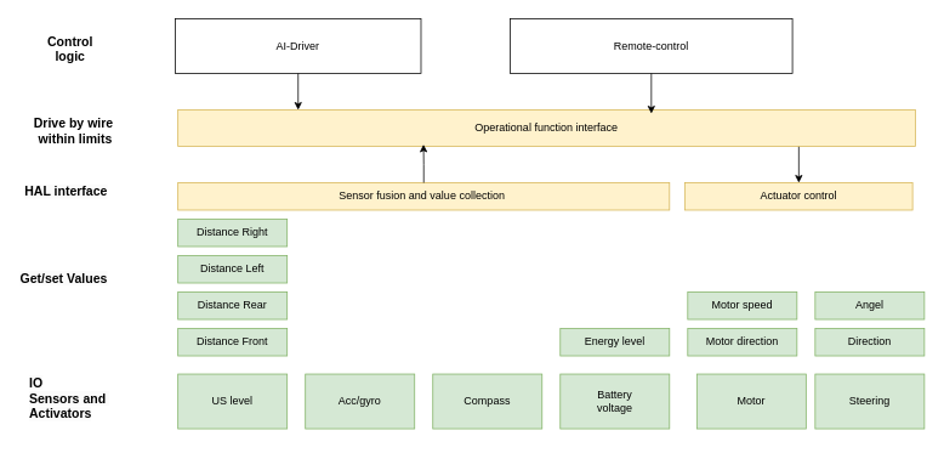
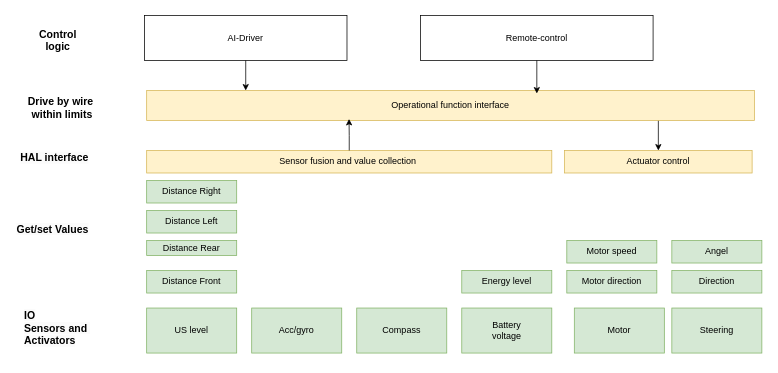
- <mxCell id="12" value="Distance Rear" style="rounded=0;whiteSpace=wrap;html=1;fillColor=#d5e8d4;strokeColor=#82b366;" parent="1" vertex="1"><mxGeometry x="195" y="320" width="120" height="30" as="geometry" /></mxCell>
+ <mxCell id="12" value="Distance Rear" style="rounded=0;whiteSpace=wrap;html=1;fillColor=#d5e8d4;strokeColor=#82b366;" parent="1" vertex="1"><mxGeometry x="195" y="320" width="120" height="20" as="geometry" /></mxCell>
